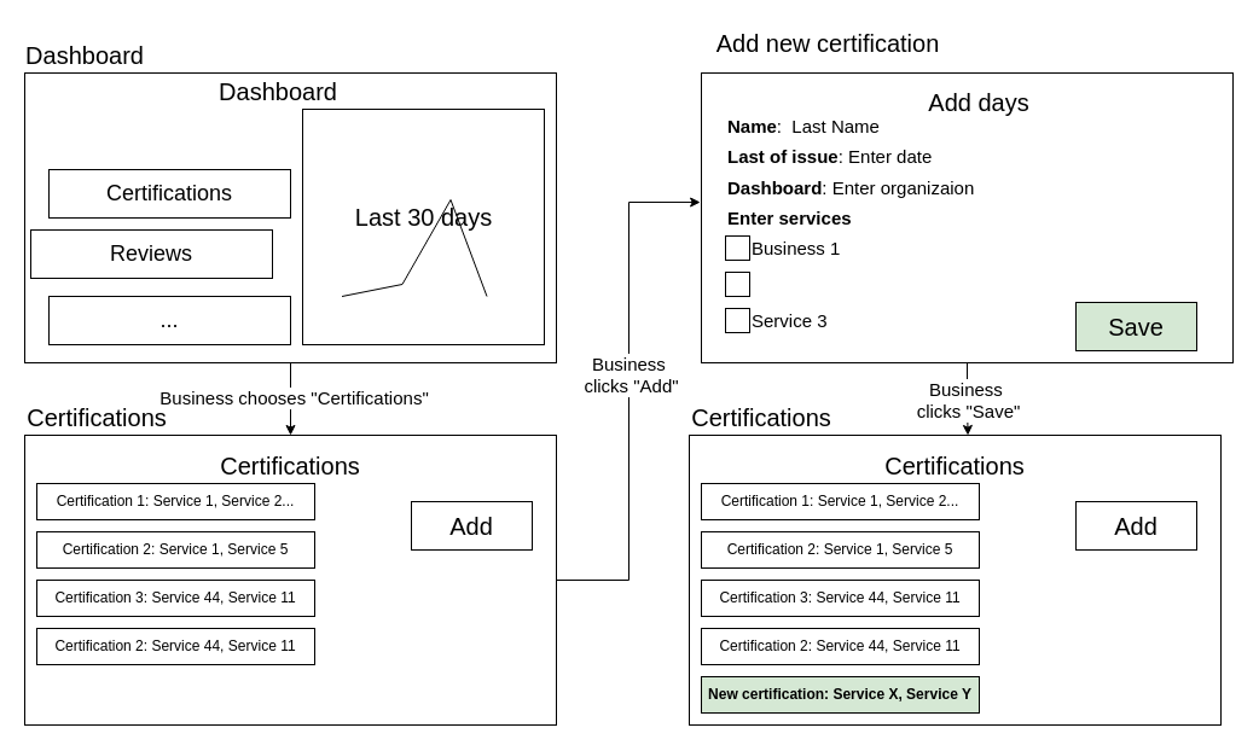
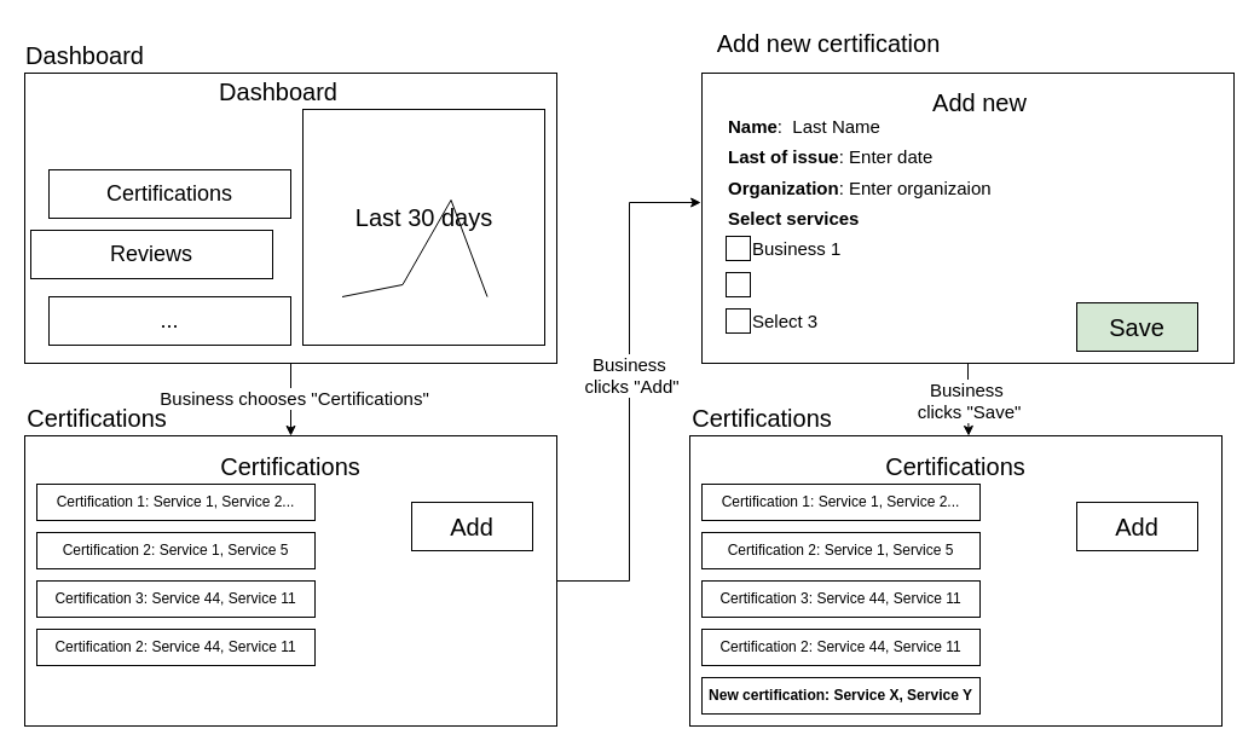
- <mxCell id="18" value="&lt;font style=&quot;font-size: 20px;&quot;&gt;Add days&lt;/font&gt;" style="text;html=1;align=center;verticalAlign=middle;whiteSpace=wrap;rounded=0;" vertex="1" parent="1"><mxGeometry x="740" y="68.75" width="140" height="30" as="geometry" /></mxCell>
+ <mxCell id="18" value="&lt;font style=&quot;font-size: 20px;&quot;&gt;Add new&lt;/font&gt;" style="text;html=1;align=center;verticalAlign=middle;whiteSpace=wrap;rounded=0;" vertex="1" parent="1"><mxGeometry x="740" y="68.75" width="140" height="30" as="geometry" /></mxCell>
- <mxCell id="25" value="&lt;font style=&quot;font-size: 15px;&quot;&gt;&lt;b&gt;Dashboard&lt;/b&gt;: Enter organizaion&lt;/font&gt;" style="text;html=1;align=left;verticalAlign=middle;whiteSpace=wrap;rounded=0;" vertex="1" parent="1"><mxGeometry x="600" y="140" width="220" height="30" as="geometry" /></mxCell>
+ <mxCell id="25" value="&lt;font style=&quot;font-size: 15px;&quot;&gt;&lt;b&gt;Organization&lt;/b&gt;: Enter organizaion&lt;/font&gt;" style="text;html=1;align=left;verticalAlign=middle;whiteSpace=wrap;rounded=0;" vertex="1" parent="1"><mxGeometry x="600" y="140" width="220" height="30" as="geometry" /></mxCell>
- <mxCell id="26" value="&lt;span style=&quot;font-size: 15px;&quot;&gt;&lt;b&gt;Enter services&lt;/b&gt;&lt;/span&gt;" style="text;html=1;align=left;verticalAlign=middle;whiteSpace=wrap;rounded=0;" vertex="1" parent="1"><mxGeometry x="600" y="165" width="220" height="30" as="geometry" /></mxCell>
+ <mxCell id="26" value="&lt;span style=&quot;font-size: 15px;&quot;&gt;&lt;b&gt;Select services&lt;/b&gt;&lt;/span&gt;" style="text;html=1;align=left;verticalAlign=middle;whiteSpace=wrap;rounded=0;" vertex="1" parent="1"><mxGeometry x="600" y="165" width="220" height="30" as="geometry" /></mxCell>
- <mxCell id="30" value="&lt;span style=&quot;font-size: 15px;&quot;&gt;Service 3&lt;/span&gt;" style="text;html=1;align=left;verticalAlign=middle;whiteSpace=wrap;rounded=0;" vertex="1" parent="1"><mxGeometry x="620" y="250" width="200" height="30" as="geometry" /></mxCell>
+ <mxCell id="30" value="&lt;span style=&quot;font-size: 15px;&quot;&gt;Select 3&lt;/span&gt;" style="text;html=1;align=left;verticalAlign=middle;whiteSpace=wrap;rounded=0;" vertex="1" parent="1"><mxGeometry x="620" y="250" width="200" height="30" as="geometry" /></mxCell>
- <mxCell id="43" value="&lt;b&gt;New certification: Service X, Service Y&lt;/b&gt;" style="rounded=0;whiteSpace=wrap;html=1;fillColor=#d5e8d4;" vertex="1" parent="1"><mxGeometry x="580" y="560" width="230" height="30" as="geometry" /></mxCell>
+ <mxCell id="43" value="&lt;b&gt;New certification: Service X, Service Y&lt;/b&gt;" style="rounded=0;whiteSpace=wrap;html=1;" vertex="1" parent="1"><mxGeometry x="580" y="560" width="230" height="30" as="geometry" /></mxCell>
